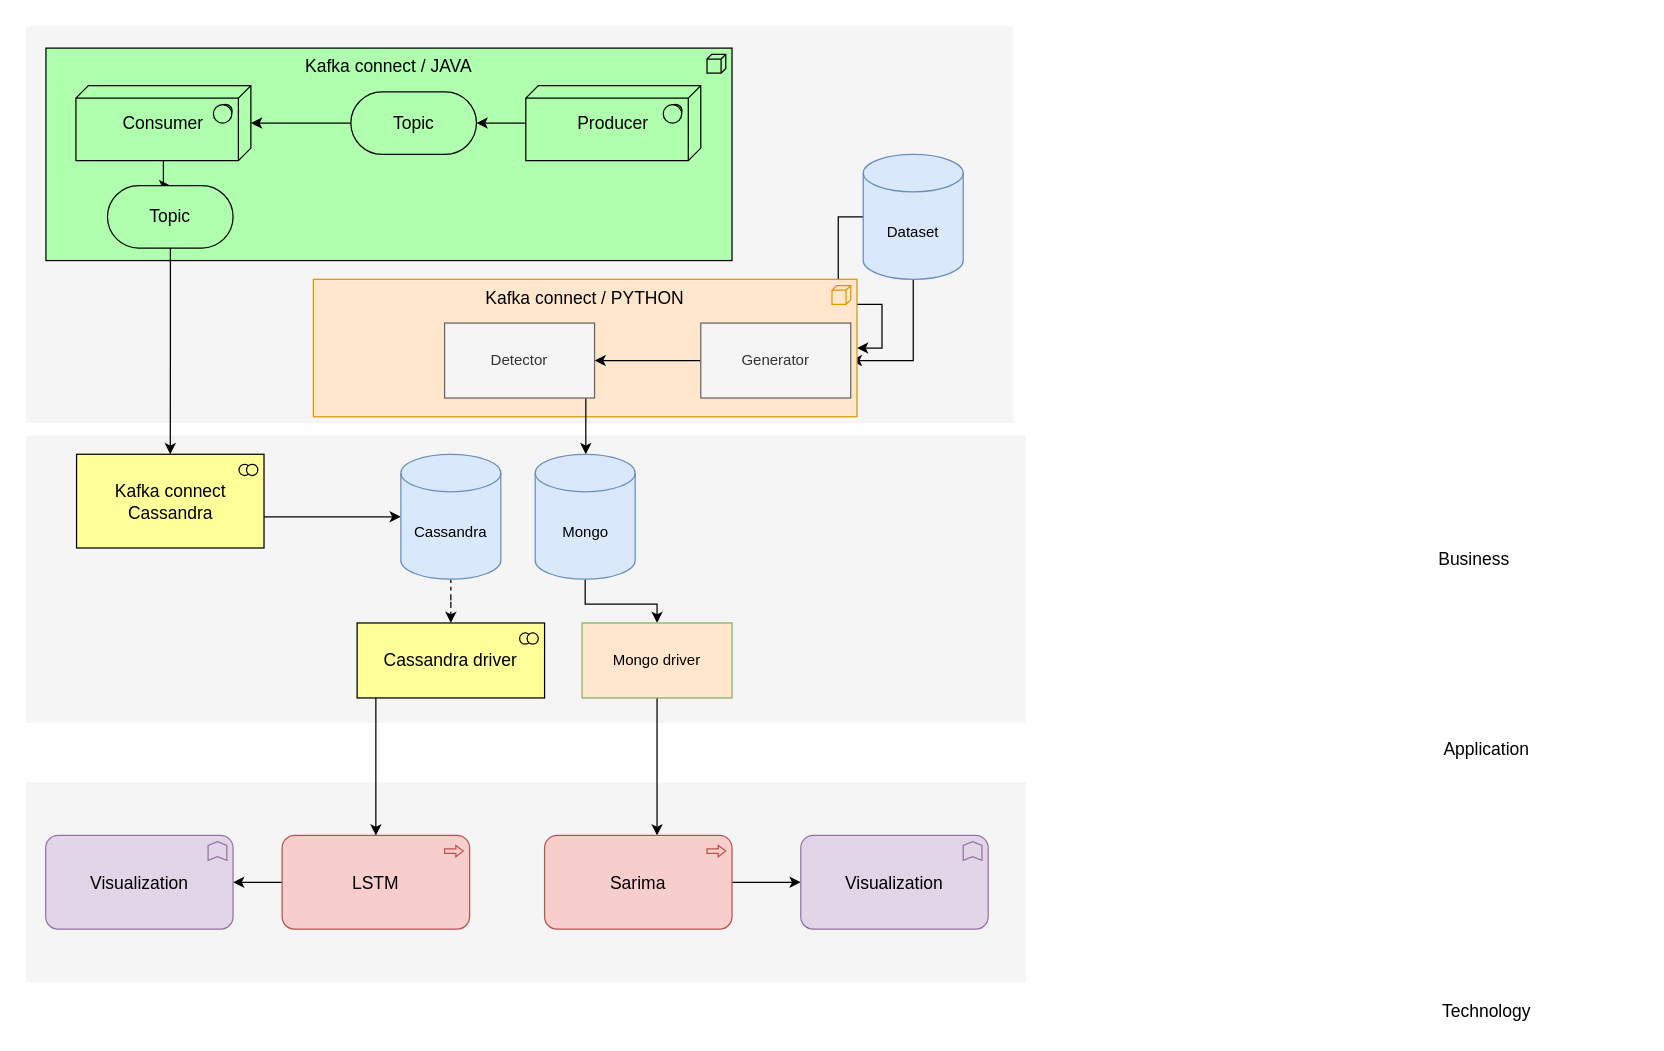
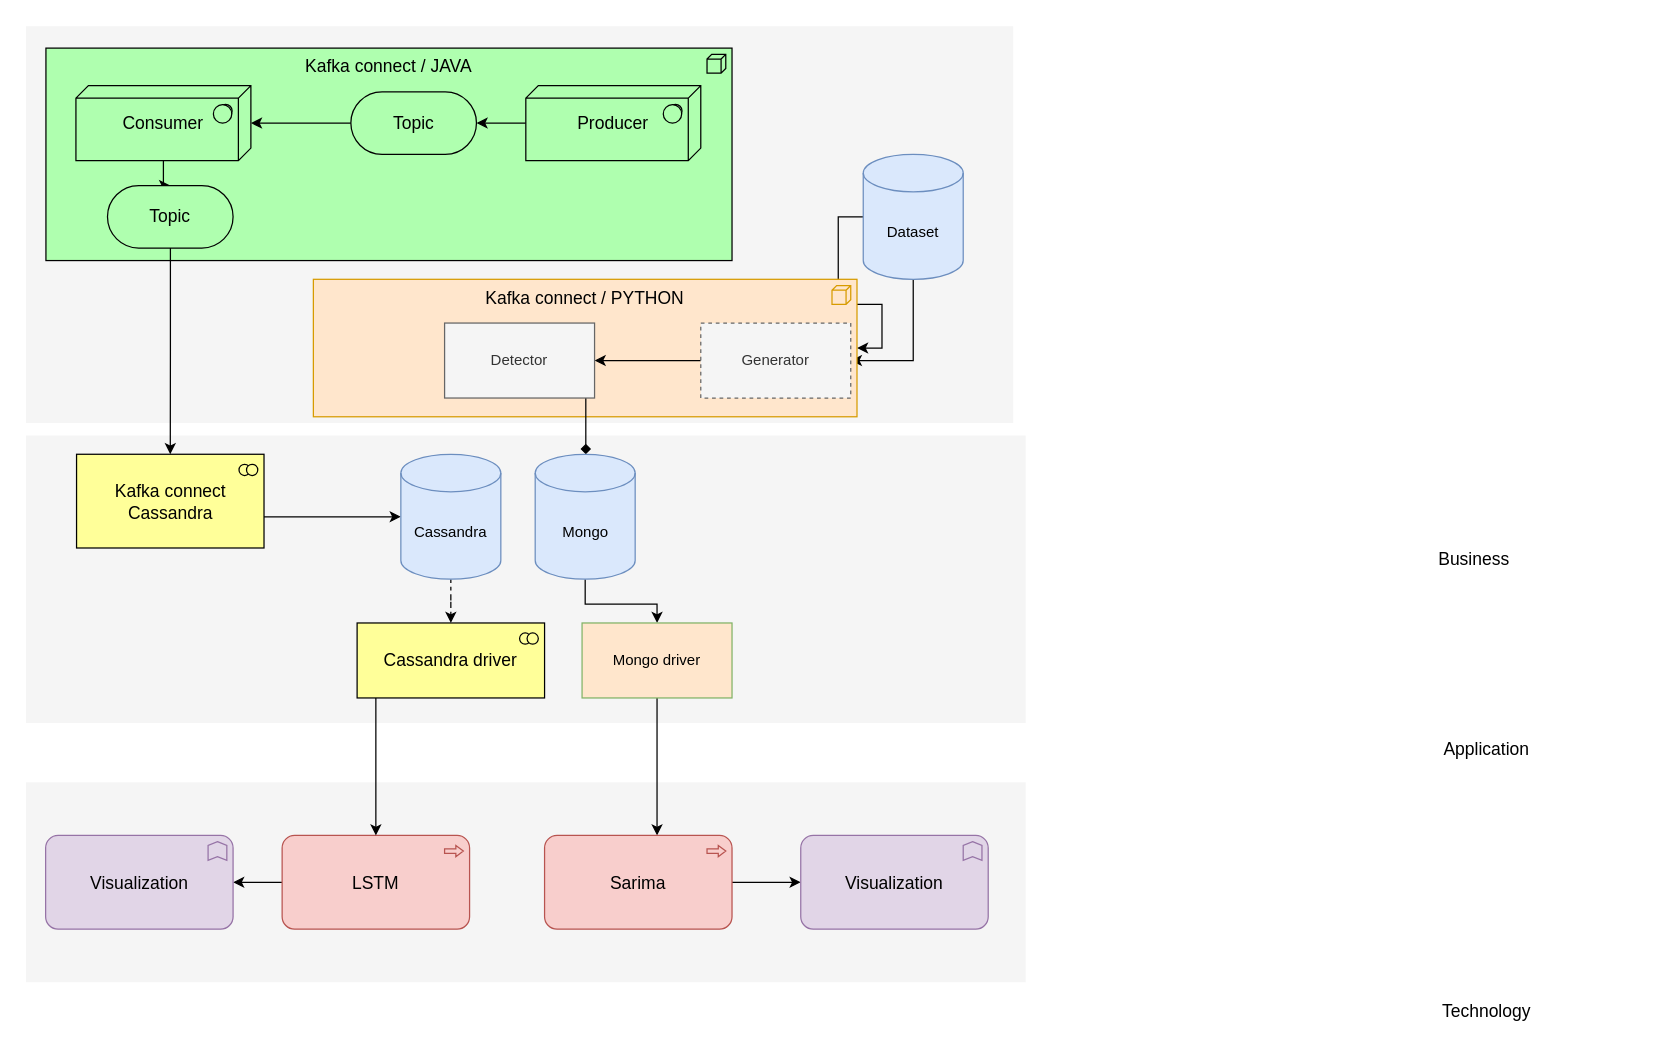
- <mxCell id="31" value="Generator" style="rounded=0;whiteSpace=wrap;html=1;fillColor=#f5f5f5;strokeColor=#666666;fontColor=#333333;" vertex="1" parent="1"><mxGeometry x="560" y="258" width="120" height="60" as="geometry" /></mxCell>
+ <mxCell id="31" value="Generator" style="rounded=0;whiteSpace=wrap;html=1;fillColor=#f5f5f5;strokeColor=#666666;fontColor=#333333;dashed=1;" vertex="1" parent="1"><mxGeometry x="560" y="258" width="120" height="60" as="geometry" /></mxCell>
- <mxCell id="32" style="edgeStyle=orthogonalEdgeStyle;rounded=0;orthogonalLoop=1;jettySize=auto;html=1;" edge="1" parent="1" source="33" target="35"><mxGeometry relative="1" as="geometry"><Array as="points"><mxPoint x="468" y="328" /><mxPoint x="468" y="328" /></Array></mxGeometry></mxCell>
+ <mxCell id="32" style="edgeStyle=orthogonalEdgeStyle;rounded=0;orthogonalLoop=1;jettySize=auto;html=1;endArrow=diamond;" edge="1" parent="1" source="33" target="35"><mxGeometry relative="1" as="geometry"><Array as="points"><mxPoint x="468" y="328" /><mxPoint x="468" y="328" /></Array></mxGeometry></mxCell>
